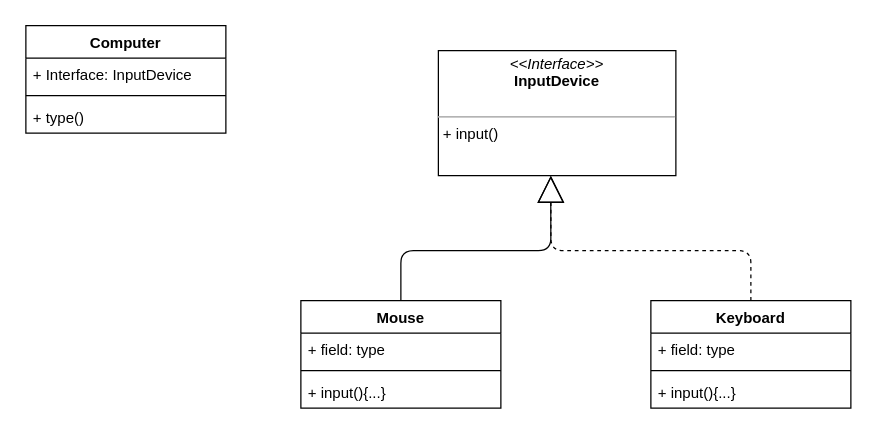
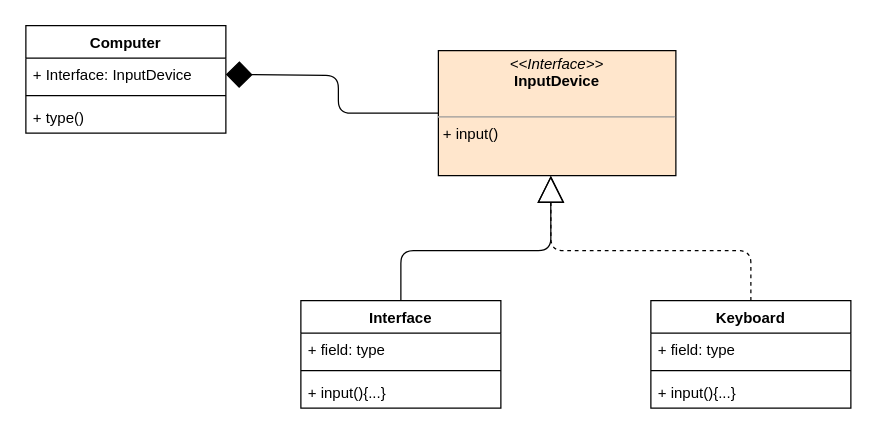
+ <mxCell id="16" style="edgeStyle=none;html=1;exitX=0;exitY=0.5;exitDx=0;exitDy=0;entryX=1;entryY=0.5;entryDx=0;entryDy=0;endArrow=diamond;endFill=1;endSize=19;" parent="1" target="3" edge="1" source="17"><mxGeometry relative="1" as="geometry"><Array as="points"><mxPoint x="270" y="90" /><mxPoint x="270" y="60" /></Array></mxGeometry></mxCell>
- <mxCell id="17" value="&lt;p style=&quot;margin:0px;margin-top:4px;text-align:center;&quot;&gt;&lt;i&gt;&amp;lt;&amp;lt;Interface&amp;gt;&amp;gt;&lt;/i&gt;&lt;br&gt;&lt;b&gt;InputDevice&lt;/b&gt;&lt;/p&gt;&lt;p style=&quot;margin:0px;margin-left:4px;&quot;&gt;&lt;br&gt;&lt;/p&gt;&lt;hr size=&quot;1&quot;&gt;&lt;p style=&quot;margin:0px;margin-left:4px;&quot;&gt;+ input()&lt;br&gt;&lt;br&gt;&lt;/p&gt;" style="verticalAlign=top;align=left;overflow=fill;fontSize=12;fontFamily=Helvetica;html=1;" parent="1" vertex="1"><mxGeometry x="350" y="40" width="190" height="100" as="geometry" /></mxCell>
+ <mxCell id="17" value="&lt;p style=&quot;margin:0px;margin-top:4px;text-align:center;&quot;&gt;&lt;i&gt;&amp;lt;&amp;lt;Interface&amp;gt;&amp;gt;&lt;/i&gt;&lt;br&gt;&lt;b&gt;InputDevice&lt;/b&gt;&lt;/p&gt;&lt;p style=&quot;margin:0px;margin-left:4px;&quot;&gt;&lt;br&gt;&lt;/p&gt;&lt;hr size=&quot;1&quot;&gt;&lt;p style=&quot;margin:0px;margin-left:4px;&quot;&gt;+ input()&lt;br&gt;&lt;br&gt;&lt;/p&gt;" style="verticalAlign=top;align=left;overflow=fill;fontSize=12;fontFamily=Helvetica;html=1;fillColor=#ffe6cc;" parent="1" vertex="1"><mxGeometry x="350" y="40" width="190" height="100" as="geometry" /></mxCell>
- <mxCell id="12" value="Mouse" style="swimlane;fontStyle=1;align=center;verticalAlign=top;childLayout=stackLayout;horizontal=1;startSize=26;horizontalStack=0;resizeParent=1;resizeParentMax=0;resizeLast=0;collapsible=1;marginBottom=0;" parent="1" vertex="1"><mxGeometry x="240" y="240" width="160" height="86" as="geometry" /></mxCell>
+ <mxCell id="12" value="Interface" style="swimlane;fontStyle=1;align=center;verticalAlign=top;childLayout=stackLayout;horizontal=1;startSize=26;horizontalStack=0;resizeParent=1;resizeParentMax=0;resizeLast=0;collapsible=1;marginBottom=0;" parent="1" vertex="1"><mxGeometry x="240" y="240" width="160" height="86" as="geometry" /></mxCell>
